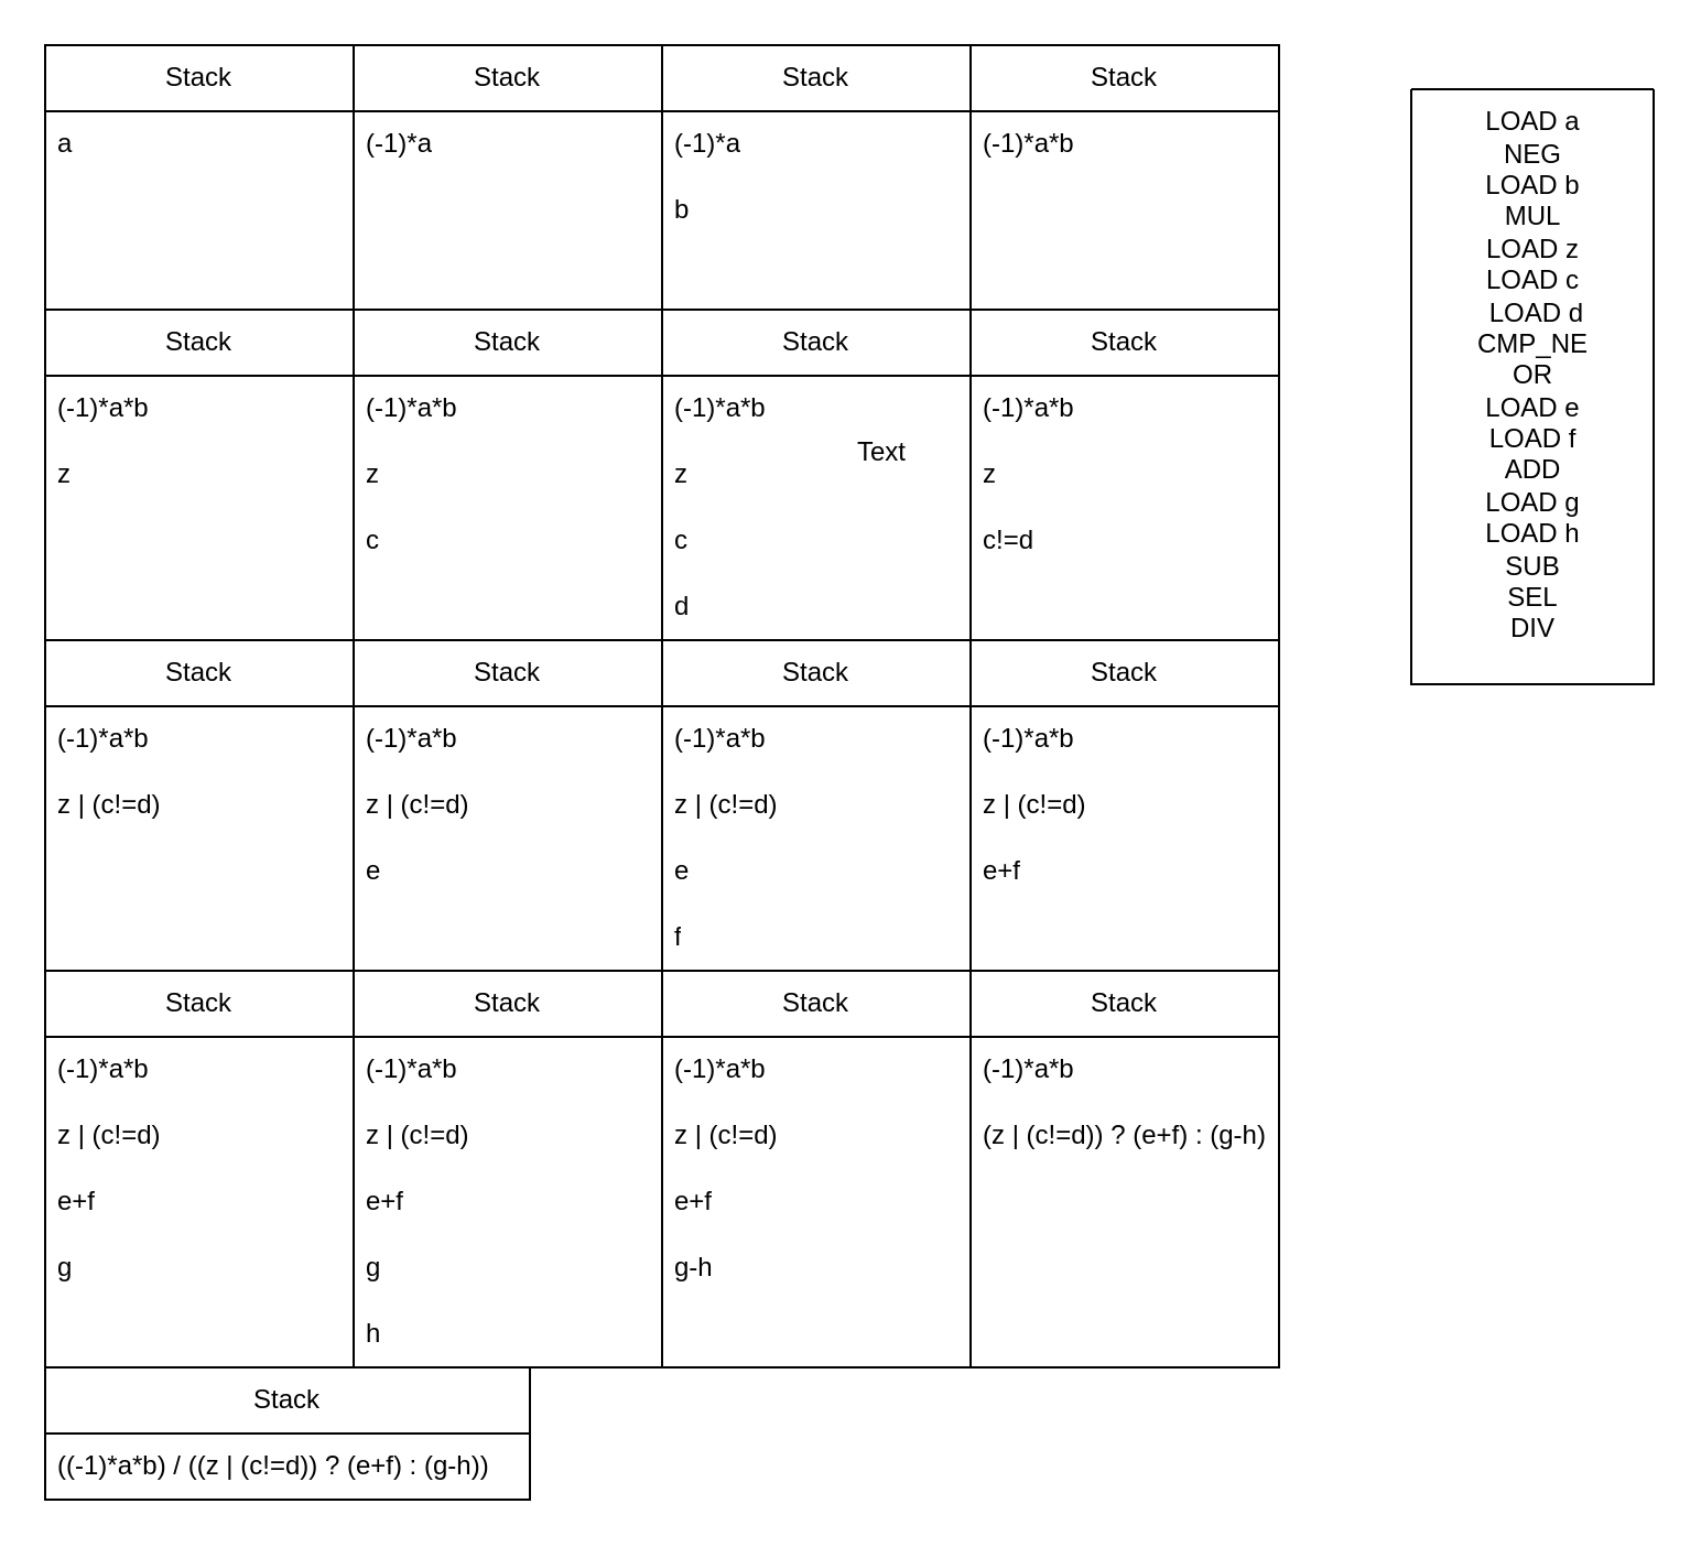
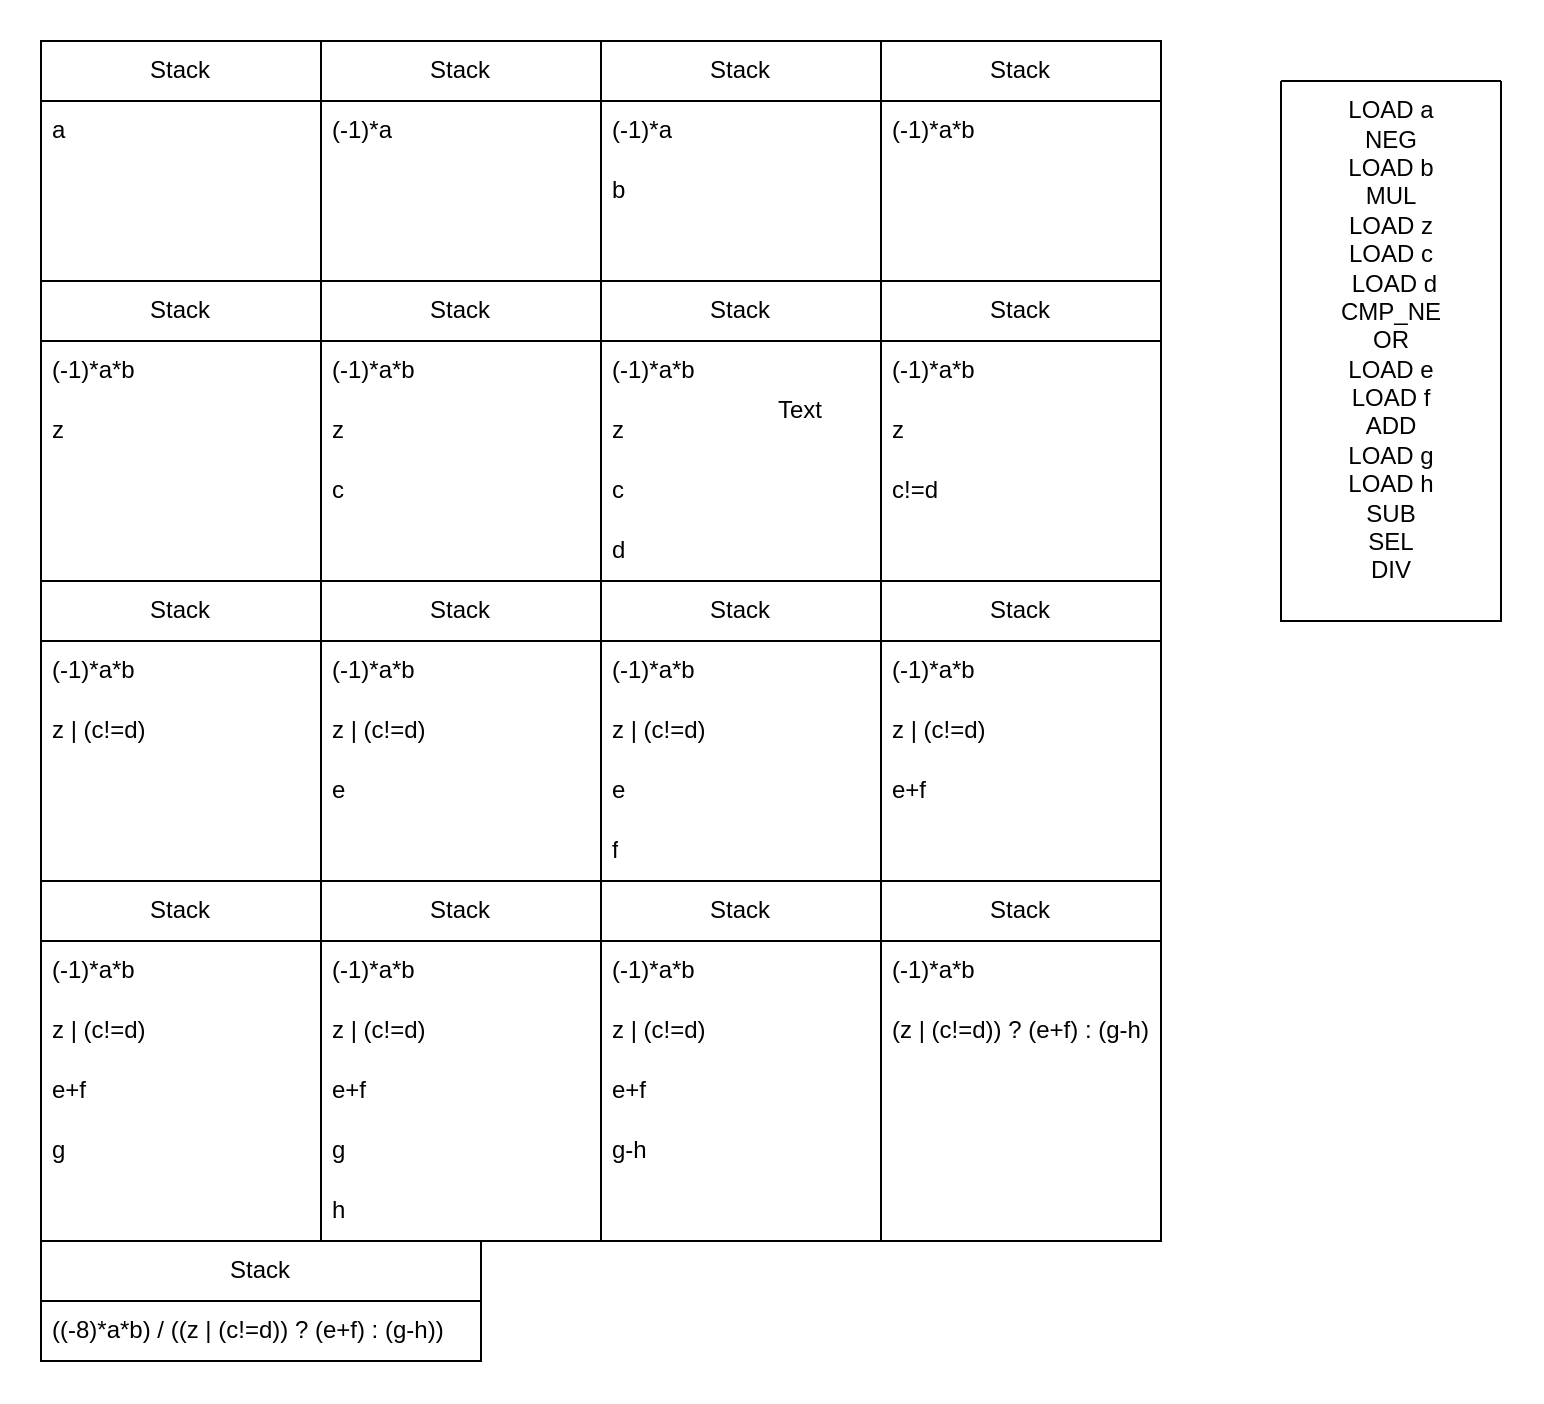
- <mxCell id="83" value="((-1)*a*b) / ((z | (c!=d)) ? (e+f) : (g-h))" style="text;strokeColor=none;fillColor=none;align=left;verticalAlign=middle;spacingLeft=4;spacingRight=4;overflow=hidden;points=[[0,0.5],[1,0.5]];portConstraint=eastwest;rotatable=0;whiteSpace=wrap;html=1;" vertex="1" parent="82"><mxGeometry y="30" width="220" height="30" as="geometry" /></mxCell>
+ <mxCell id="83" value="((-8)*a*b) / ((z | (c!=d)) ? (e+f) : (g-h))" style="text;strokeColor=none;fillColor=none;align=left;verticalAlign=middle;spacingLeft=4;spacingRight=4;overflow=hidden;points=[[0,0.5],[1,0.5]];portConstraint=eastwest;rotatable=0;whiteSpace=wrap;html=1;" vertex="1" parent="82"><mxGeometry y="30" width="220" height="30" as="geometry" /></mxCell>
